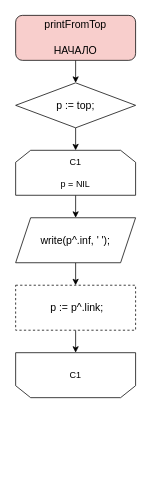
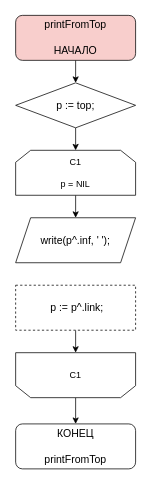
- <mxCell id="10" style="edgeStyle=orthogonalEdgeStyle;rounded=0;orthogonalLoop=1;jettySize=auto;html=1;exitX=0.5;exitY=1;exitDx=0;exitDy=0;entryX=0.5;entryY=0;entryDx=0;entryDy=0;" edge="1" parent="1" source="11" target="9"><mxGeometry relative="1" as="geometry" /></mxCell>
+ <mxCell id="12" style="edgeStyle=orthogonalEdgeStyle;rounded=0;orthogonalLoop=1;jettySize=auto;html=1;exitX=0.5;exitY=0;exitDx=0;exitDy=0;entryX=0.5;entryY=0;entryDx=0;entryDy=0;" edge="1" parent="1" source="13" target="14"><mxGeometry relative="1" as="geometry" /></mxCell>
+ <mxCell id="14" value="&lt;font style=&quot;font-size: 14px&quot;&gt;КОНЕЦ&lt;br&gt;&lt;br&gt;printFromTop&lt;br&gt;&lt;/font&gt;" style="rounded=1;whiteSpace=wrap;html=1;" vertex="1" parent="1"><mxGeometry x="20" y="565" width="160" height="60" as="geometry" /></mxCell>
